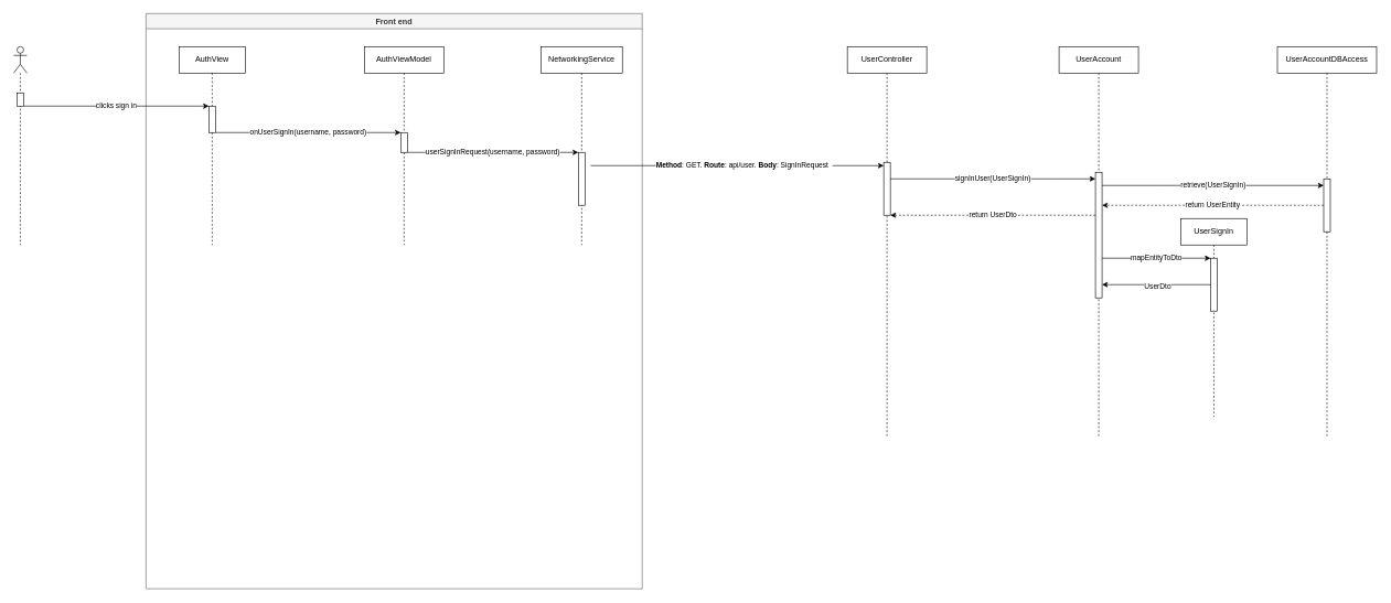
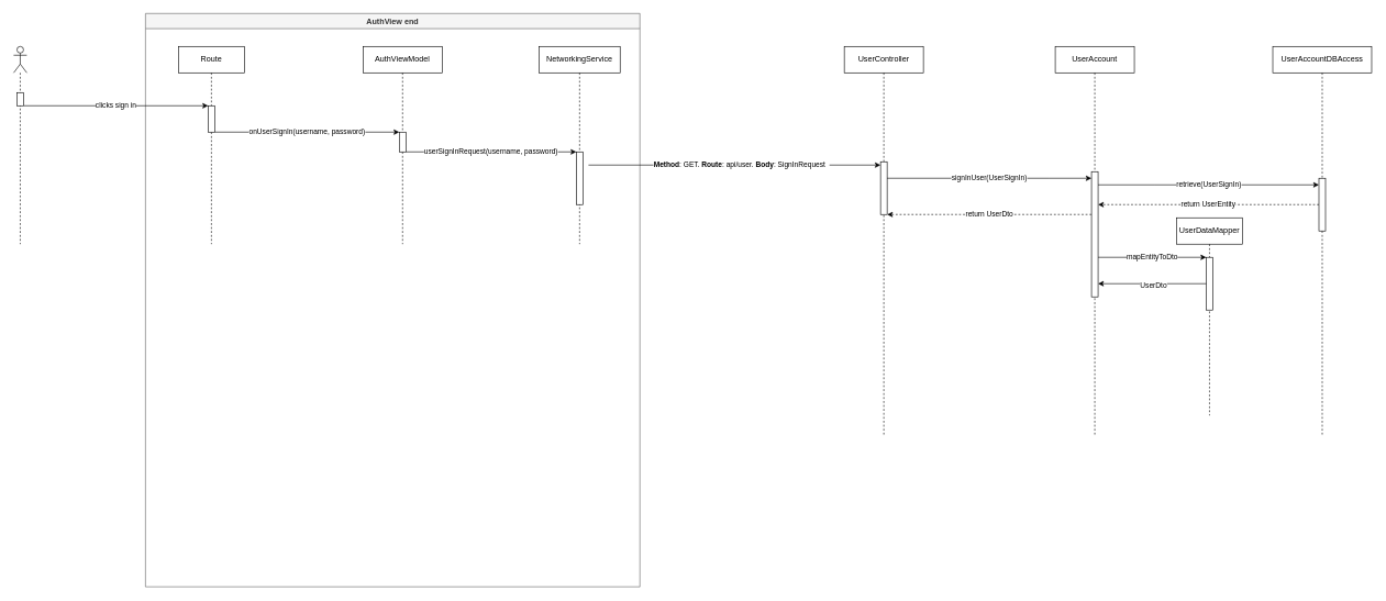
- <mxCell id="2" value="Front end" style="swimlane;swimlaneFillColor=default;fillColor=#f5f5f5;strokeColor=#666666;fontColor=#333333;" vertex="1" parent="1"><mxGeometry x="220" y="20" width="750" height="870" as="geometry" /></mxCell>
+ <mxCell id="2" value="AuthView end" style="swimlane;swimlaneFillColor=default;fillColor=#f5f5f5;strokeColor=#666666;fontColor=#333333;" vertex="1" parent="1"><mxGeometry x="220" y="20" width="750" height="870" as="geometry" /></mxCell>
- <mxCell id="5" value="AuthView" style="shape=umlLifeline;perimeter=lifelinePerimeter;whiteSpace=wrap;html=1;container=1;collapsible=0;recursiveResize=0;outlineConnect=0;" vertex="1" parent="1"><mxGeometry x="270" y="70" width="100" height="300" as="geometry" /></mxCell>
+ <mxCell id="5" value="Route" style="shape=umlLifeline;perimeter=lifelinePerimeter;whiteSpace=wrap;html=1;container=1;collapsible=0;recursiveResize=0;outlineConnect=0;" vertex="1" parent="1"><mxGeometry x="270" y="70" width="100" height="300" as="geometry" /></mxCell>
- <mxCell id="26" value="UserSignIn" style="shape=umlLifeline;perimeter=lifelinePerimeter;whiteSpace=wrap;html=1;container=1;collapsible=0;recursiveResize=0;outlineConnect=0;" vertex="1" parent="1"><mxGeometry x="1784" y="330" width="100" height="300" as="geometry" /></mxCell>
+ <mxCell id="26" value="UserDataMapper" style="shape=umlLifeline;perimeter=lifelinePerimeter;whiteSpace=wrap;html=1;container=1;collapsible=0;recursiveResize=0;outlineConnect=0;" vertex="1" parent="1"><mxGeometry x="1784" y="330" width="100" height="300" as="geometry" /></mxCell>
